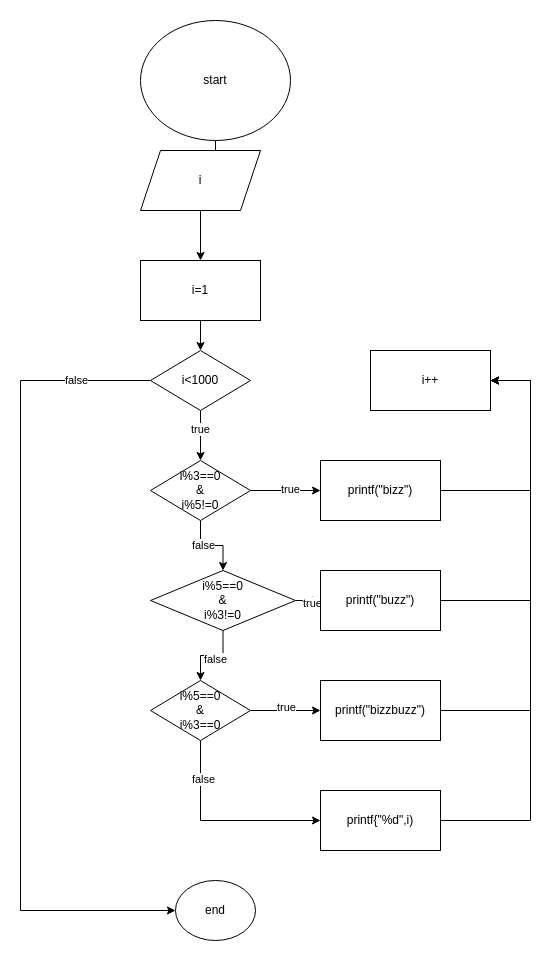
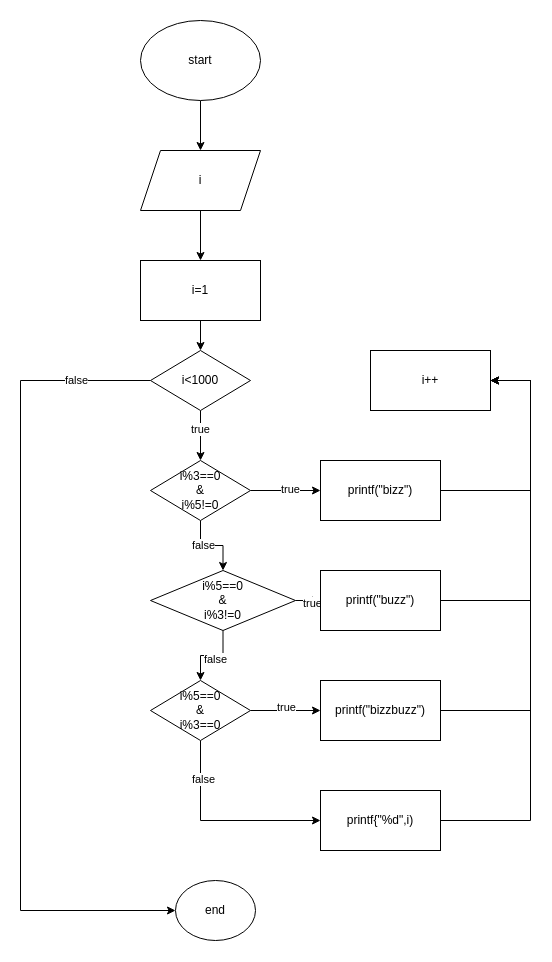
- <mxCell id="3" value="start" style="ellipse;whiteSpace=wrap;html=1;" vertex="1" parent="1"><mxGeometry x="140" y="20" width="150" height="120" as="geometry" /></mxCell>
+ <mxCell id="3" value="start" style="ellipse;whiteSpace=wrap;html=1;" vertex="1" parent="1"><mxGeometry x="140" y="20" width="120" height="80" as="geometry" /></mxCell>
